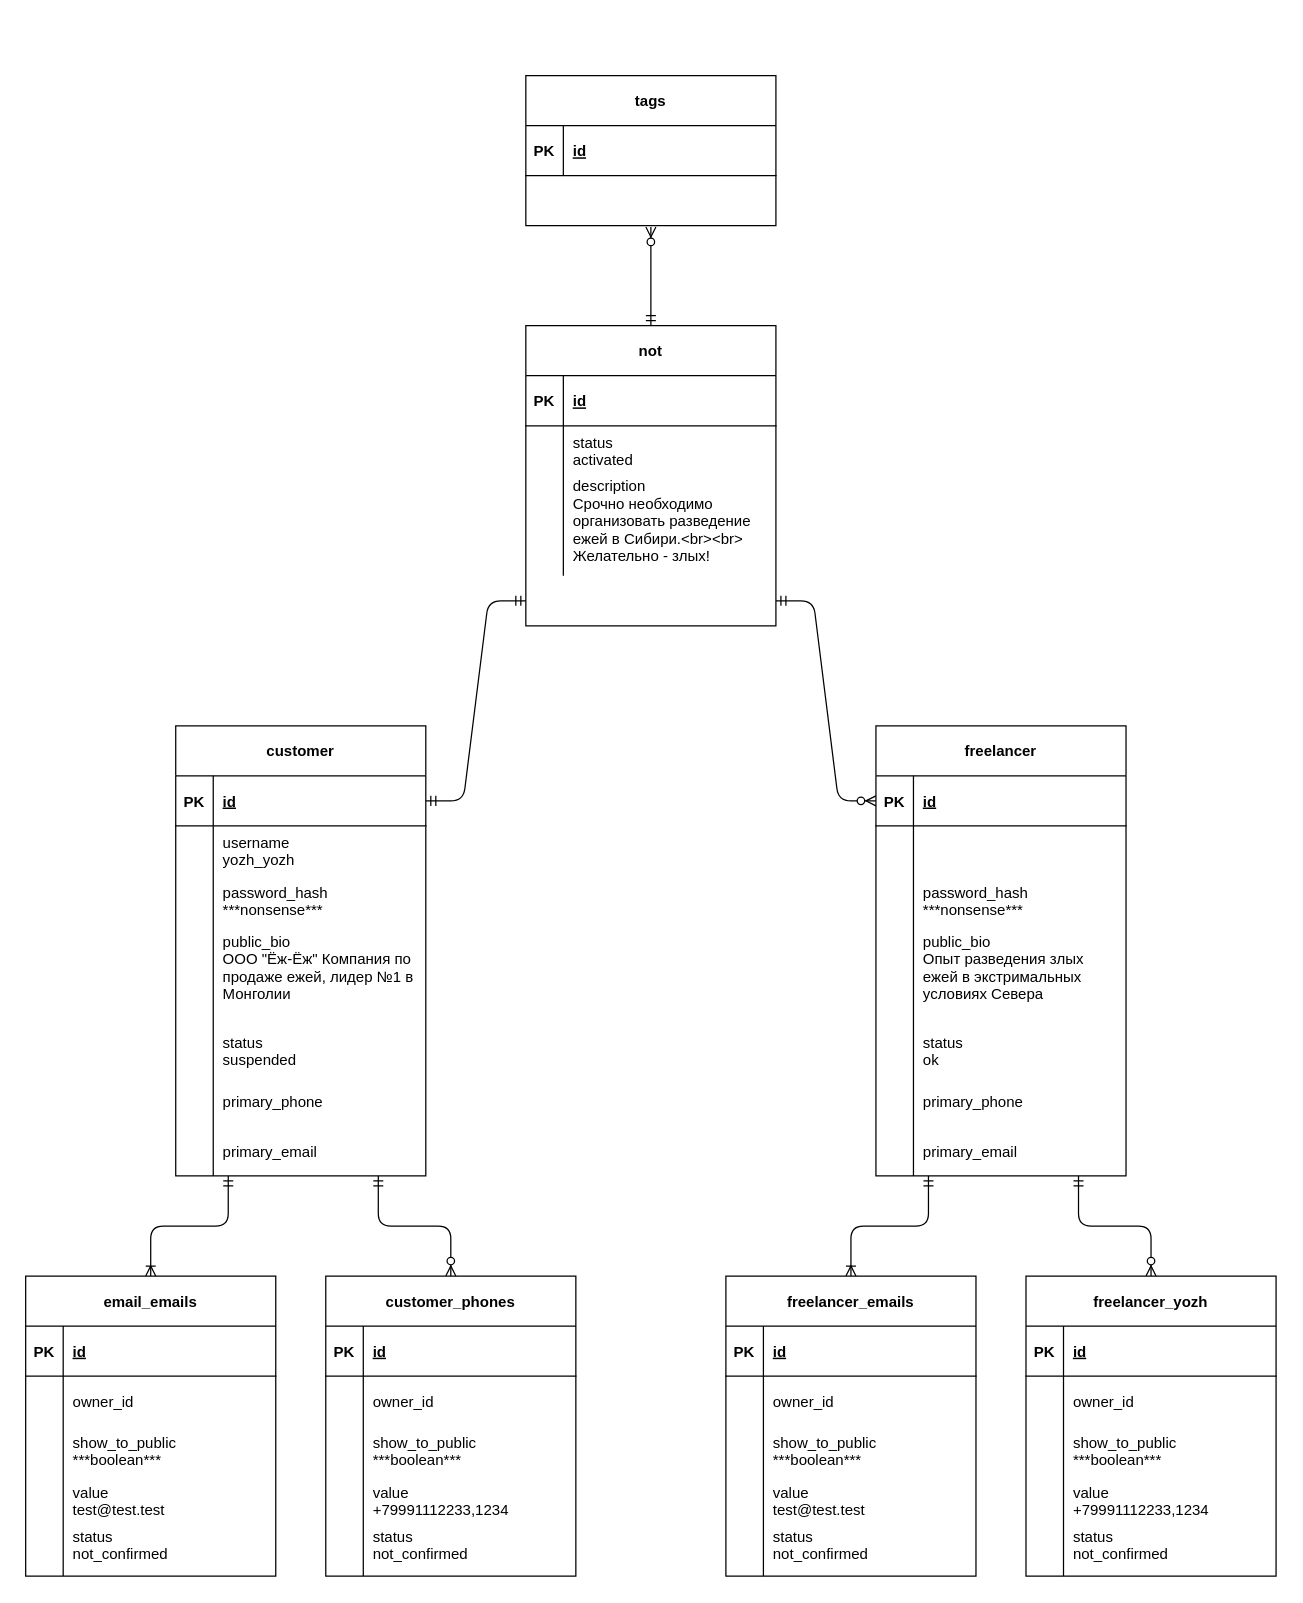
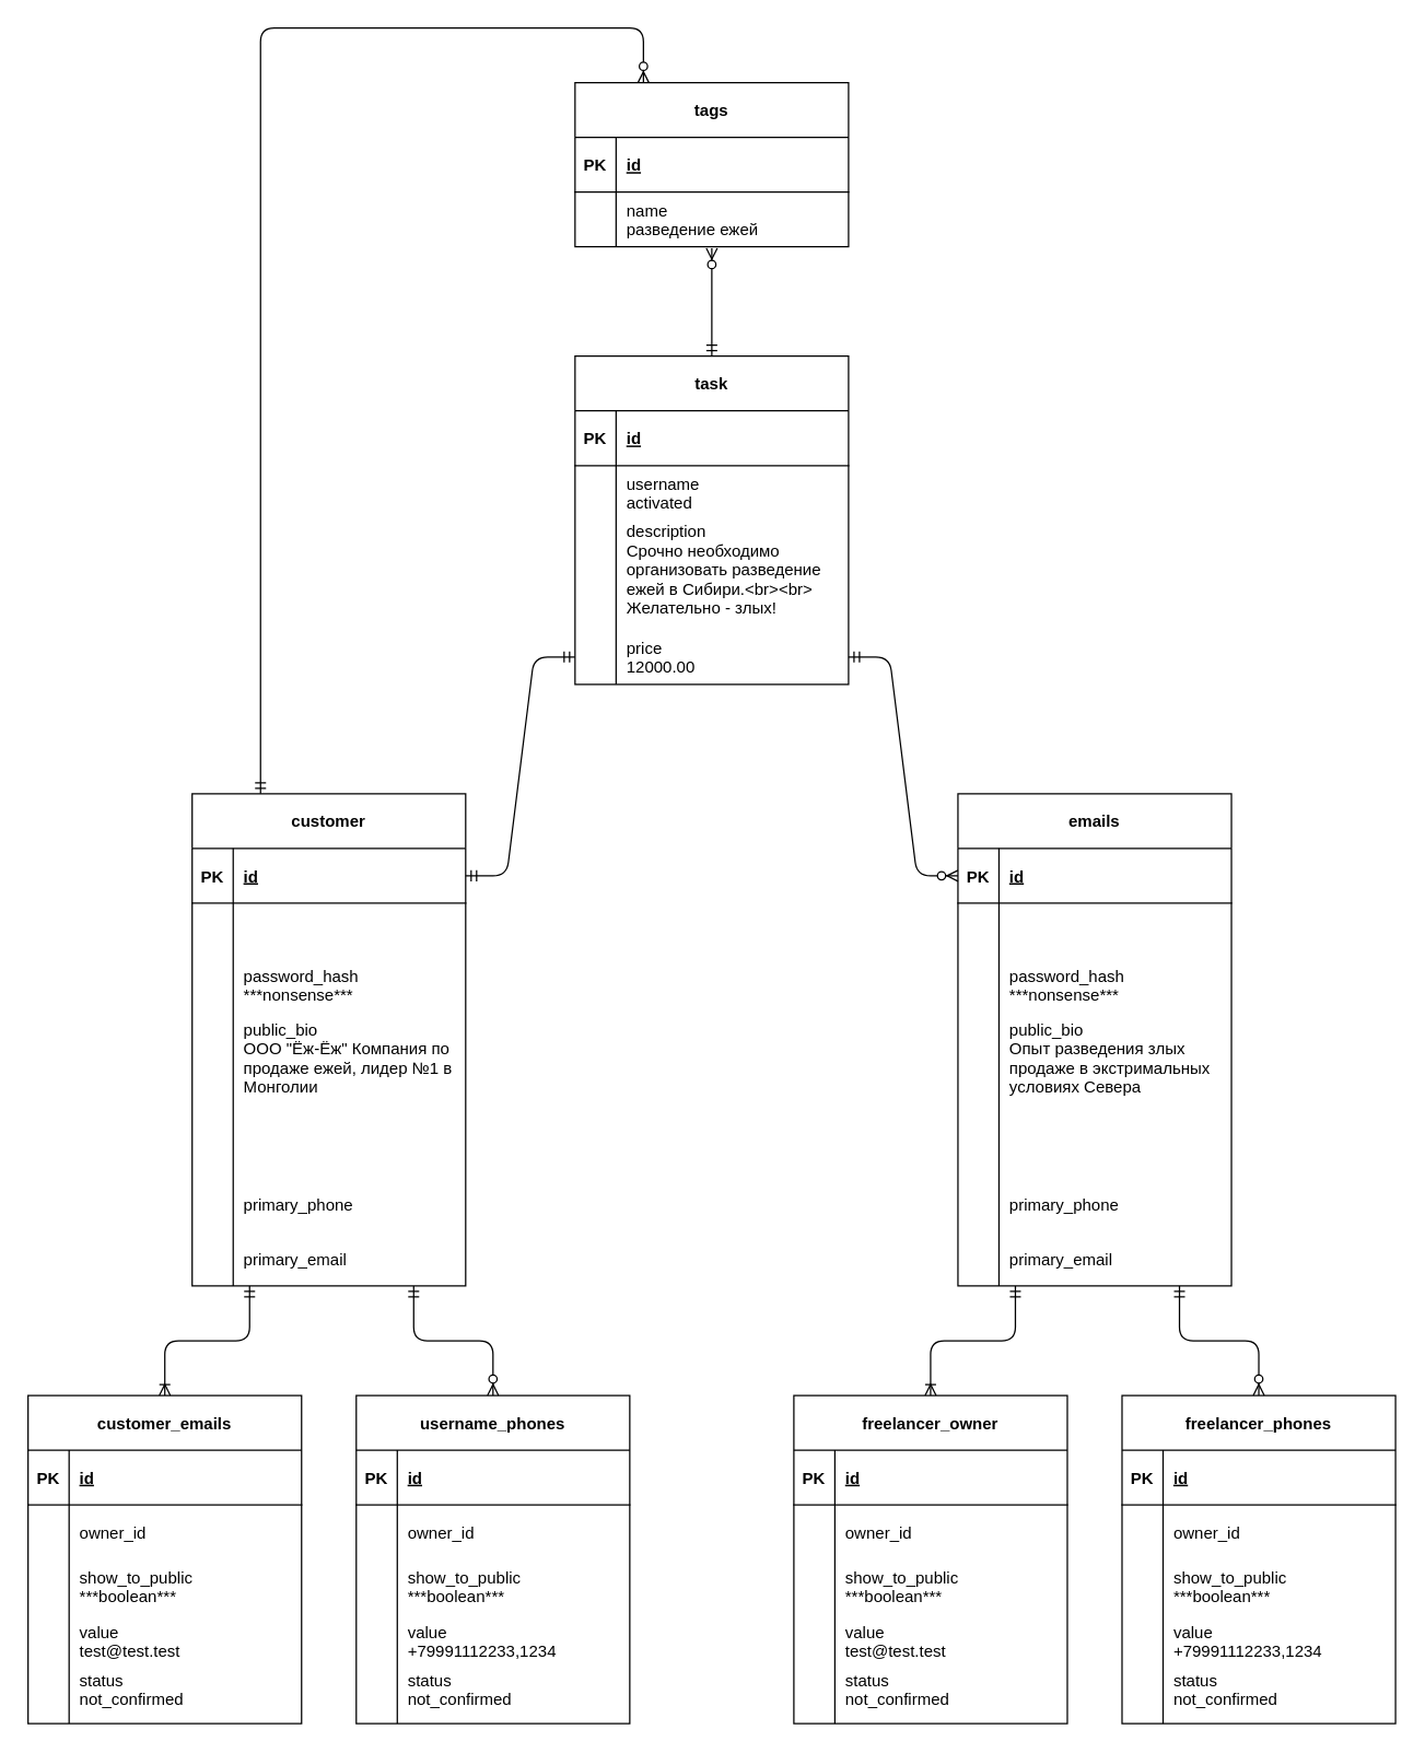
+ <mxCell id="129" value="" style="edgeStyle=elbowEdgeStyle;fontSize=12;html=1;endArrow=ERzeroToMany;endFill=1;exitX=0.25;exitY=0;exitDx=0;exitDy=0;entryX=0.25;entryY=0;entryDx=0;entryDy=0;elbow=vertical;startArrow=ERmandOne;startFill=0;" edge="1" parent="1" source="2" target="58"><mxGeometry width="100" height="100" relative="1" as="geometry"><mxPoint x="340" y="410" as="sourcePoint" /><mxPoint x="440" y="310" as="targetPoint" /><Array as="points"><mxPoint x="300" y="20" /></Array></mxGeometry></mxCell>
+ <mxCell id="64" value="name&#10;разведение ежей" style="shape=partialRectangle;connectable=0;fillColor=none;top=0;left=0;bottom=0;right=0;align=left;spacingLeft=6;overflow=hidden;" parent="62" vertex="1"><mxGeometry x="30" width="170" height="40" as="geometry" /></mxCell>
- <mxCell id="45" value="not" style="shape=table;startSize=40;container=1;collapsible=1;childLayout=tableLayout;fixedRows=1;rowLines=0;fontStyle=1;align=center;resizeLast=1;" parent="1" vertex="1"><mxGeometry x="420" y="260" width="200" height="240" as="geometry" /></mxCell>
+ <mxCell id="45" value="task" style="shape=table;startSize=40;container=1;collapsible=1;childLayout=tableLayout;fixedRows=1;rowLines=0;fontStyle=1;align=center;resizeLast=1;" parent="1" vertex="1"><mxGeometry x="420" y="260" width="200" height="240" as="geometry" /></mxCell>
- <mxCell id="51" value="status&#10;activated" style="shape=partialRectangle;connectable=0;fillColor=none;top=0;left=0;bottom=0;right=0;align=left;spacingLeft=6;overflow=hidden;" parent="49" vertex="1"><mxGeometry x="30" width="170" height="40" as="geometry" /></mxCell>
+ <mxCell id="51" value="username&#10;activated" style="shape=partialRectangle;connectable=0;fillColor=none;top=0;left=0;bottom=0;right=0;align=left;spacingLeft=6;overflow=hidden;" parent="49" vertex="1"><mxGeometry x="30" width="170" height="40" as="geometry" /></mxCell>
+ <mxCell id="57" value="price&#10;12000.00" style="shape=partialRectangle;connectable=0;fillColor=none;top=0;left=0;bottom=0;right=0;align=left;spacingLeft=6;overflow=hidden;" parent="55" vertex="1"><mxGeometry x="30" width="170" height="40" as="geometry" /></mxCell>
- <mxCell id="24" value="freelancer" style="shape=table;startSize=40;container=1;collapsible=1;childLayout=tableLayout;fixedRows=1;rowLines=0;fontStyle=1;align=center;resizeLast=1;" parent="1" vertex="1"><mxGeometry x="700" y="580" width="200" height="360" as="geometry" /></mxCell>
+ <mxCell id="24" value="emails" style="shape=table;startSize=40;container=1;collapsible=1;childLayout=tableLayout;fixedRows=1;rowLines=0;fontStyle=1;align=center;resizeLast=1;" parent="1" vertex="1"><mxGeometry x="700" y="580" width="200" height="360" as="geometry" /></mxCell>
- <mxCell id="8" value="username&#10;yozh_yozh" style="shape=partialRectangle;connectable=0;fillColor=none;top=0;left=0;bottom=0;right=0;align=left;spacingLeft=6;overflow=hidden;" parent="6" vertex="1"><mxGeometry x="30" width="170" height="40" as="geometry" /></mxCell>
- <mxCell id="35" value="public_bio&#10;Опыт разведения злых&#10;ежей в экстримальных&#10;условиях Севера&#10;" style="shape=partialRectangle;connectable=0;fillColor=none;top=0;left=0;bottom=0;right=0;align=left;spacingLeft=6;overflow=hidden;" parent="33" vertex="1"><mxGeometry x="30" width="170" height="80" as="geometry" /></mxCell>
+ <mxCell id="35" value="public_bio&#10;Опыт разведения злых&#10;продаже в экстримальных&#10;условиях Севера&#10;" style="shape=partialRectangle;connectable=0;fillColor=none;top=0;left=0;bottom=0;right=0;align=left;spacingLeft=6;overflow=hidden;" parent="33" vertex="1"><mxGeometry x="30" width="170" height="80" as="geometry" /></mxCell>
- <mxCell id="17" value="status&#10;suspended" style="shape=partialRectangle;connectable=0;fillColor=none;top=0;left=0;bottom=0;right=0;align=left;spacingLeft=6;overflow=hidden;" parent="15" vertex="1"><mxGeometry x="30" width="170" height="40" as="geometry" /></mxCell>
- <mxCell id="38" value="status&#10;ok" style="shape=partialRectangle;connectable=0;fillColor=none;top=0;left=0;bottom=0;right=0;align=left;spacingLeft=6;overflow=hidden;" parent="36" vertex="1"><mxGeometry x="30" width="170" height="40" as="geometry" /></mxCell>
- <mxCell id="65" value="email_emails" style="shape=table;startSize=40;container=1;collapsible=1;childLayout=tableLayout;fixedRows=1;rowLines=0;fontStyle=1;align=center;resizeLast=1;" parent="1" vertex="1"><mxGeometry x="20" y="1020" width="200" height="240" as="geometry" /></mxCell>
+ <mxCell id="65" value="customer_emails" style="shape=table;startSize=40;container=1;collapsible=1;childLayout=tableLayout;fixedRows=1;rowLines=0;fontStyle=1;align=center;resizeLast=1;" parent="1" vertex="1"><mxGeometry x="20" y="1020" width="200" height="240" as="geometry" /></mxCell>
- <mxCell id="81" value="customer_phones" style="shape=table;startSize=40;container=1;collapsible=1;childLayout=tableLayout;fixedRows=1;rowLines=0;fontStyle=1;align=center;resizeLast=1;" parent="1" vertex="1"><mxGeometry x="260" y="1020" width="200" height="240" as="geometry" /></mxCell>
+ <mxCell id="81" value="username_phones" style="shape=table;startSize=40;container=1;collapsible=1;childLayout=tableLayout;fixedRows=1;rowLines=0;fontStyle=1;align=center;resizeLast=1;" parent="1" vertex="1"><mxGeometry x="260" y="1020" width="200" height="240" as="geometry" /></mxCell>
- <mxCell id="97" value="freelancer_emails" style="shape=table;startSize=40;container=1;collapsible=1;childLayout=tableLayout;fixedRows=1;rowLines=0;fontStyle=1;align=center;resizeLast=1;" parent="1" vertex="1"><mxGeometry x="580" y="1020" width="200" height="240" as="geometry" /></mxCell>
+ <mxCell id="97" value="freelancer_owner" style="shape=table;startSize=40;container=1;collapsible=1;childLayout=tableLayout;fixedRows=1;rowLines=0;fontStyle=1;align=center;resizeLast=1;" parent="1" vertex="1"><mxGeometry x="580" y="1020" width="200" height="240" as="geometry" /></mxCell>
- <mxCell id="113" value="freelancer_yozh" style="shape=table;startSize=40;container=1;collapsible=1;childLayout=tableLayout;fixedRows=1;rowLines=0;fontStyle=1;align=center;resizeLast=1;" parent="1" vertex="1"><mxGeometry x="820" y="1020" width="200" height="240" as="geometry" /></mxCell>
+ <mxCell id="113" value="freelancer_phones" style="shape=table;startSize=40;container=1;collapsible=1;childLayout=tableLayout;fixedRows=1;rowLines=0;fontStyle=1;align=center;resizeLast=1;" parent="1" vertex="1"><mxGeometry x="820" y="1020" width="200" height="240" as="geometry" /></mxCell>
